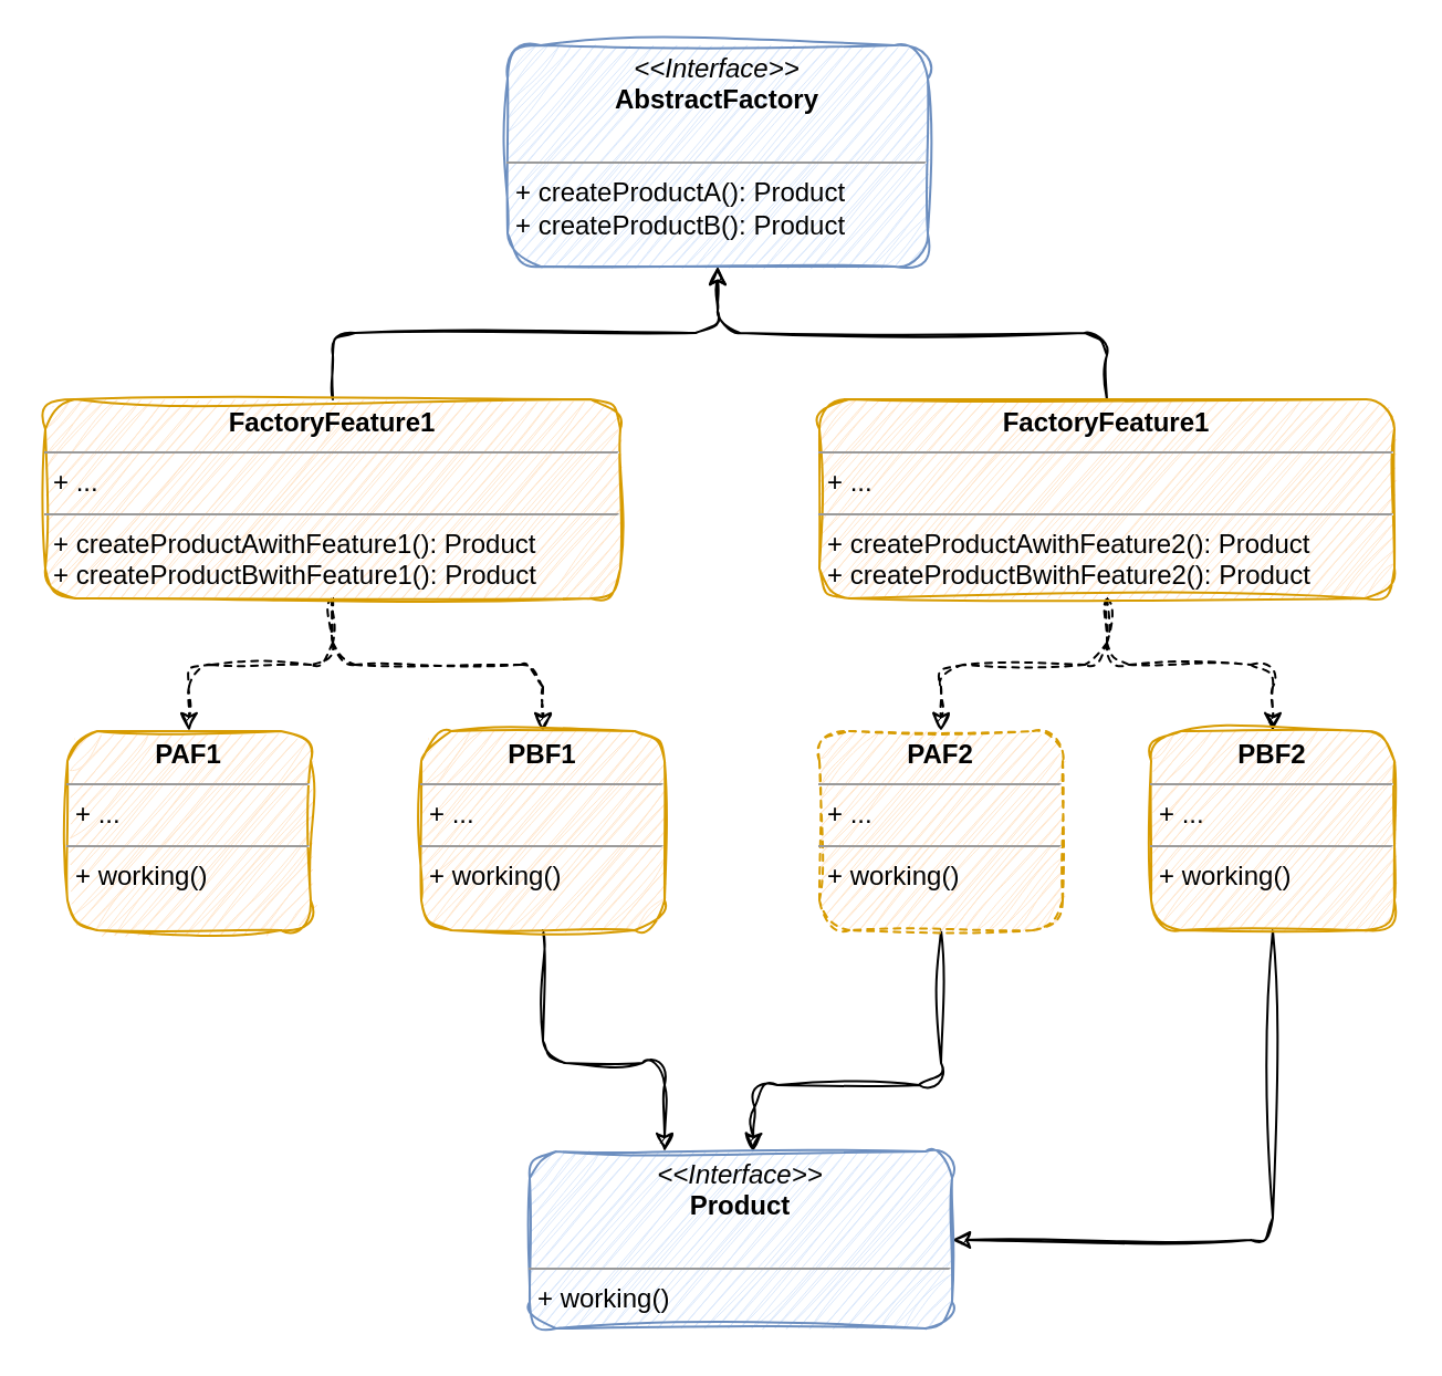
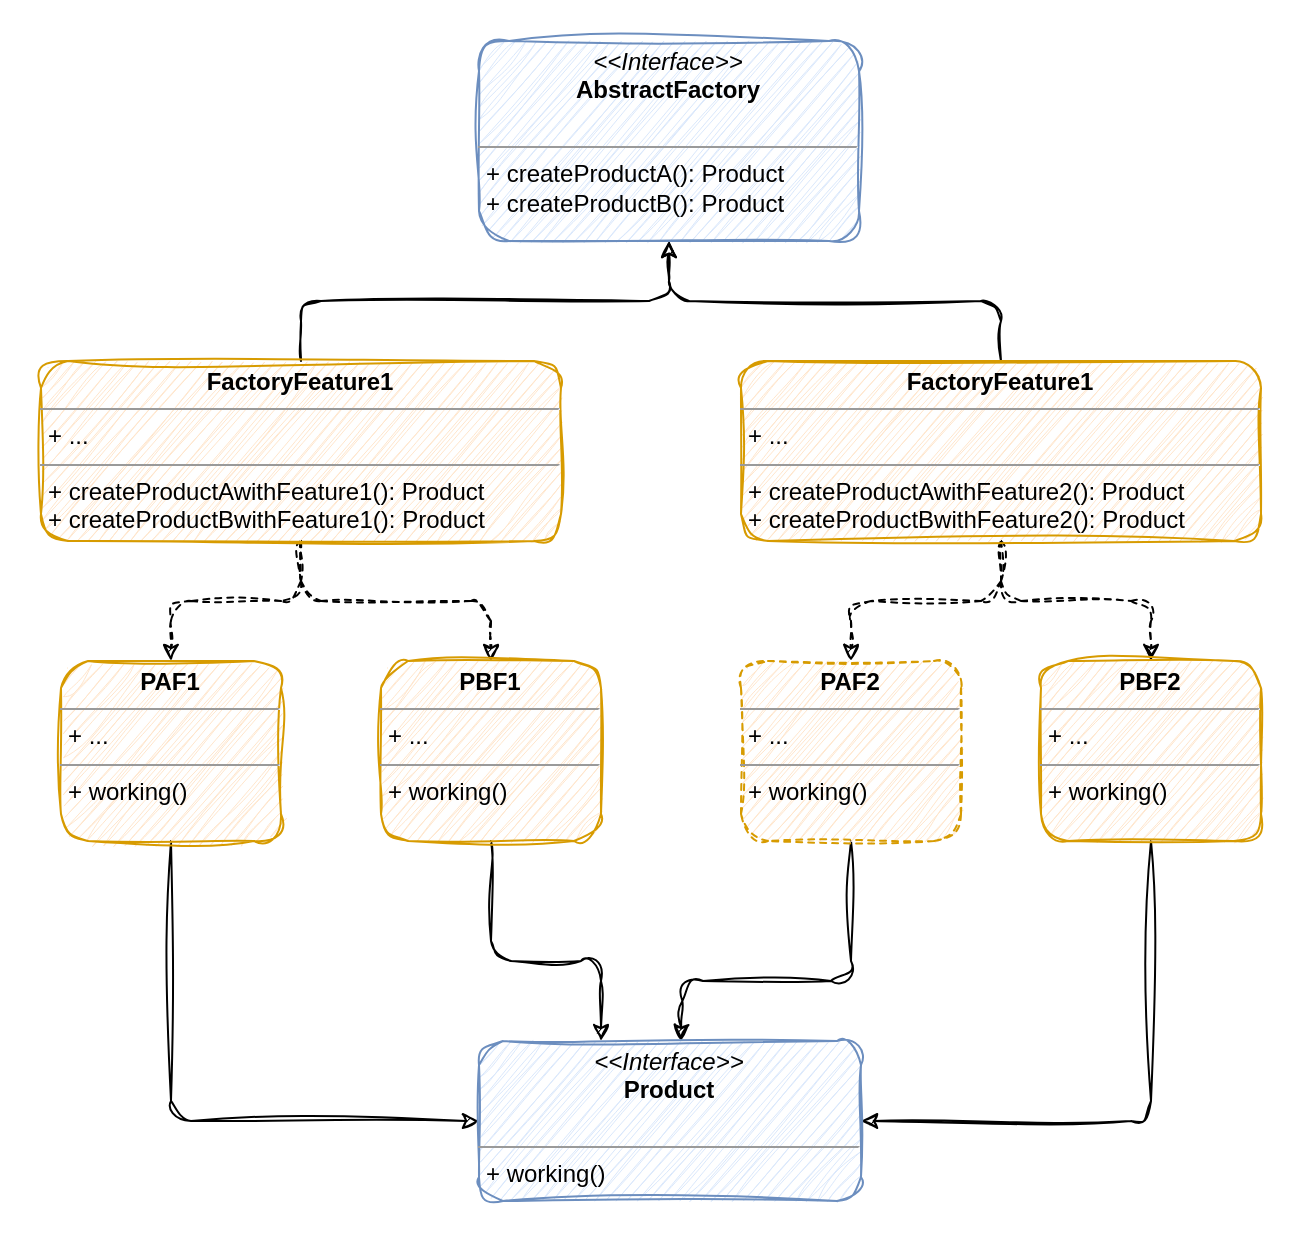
- <mxCell id="2" value="&lt;p style=&quot;margin:0px;margin-top:4px;text-align:center;&quot;&gt;&lt;i&gt;&amp;lt;&amp;lt;Interface&amp;gt;&amp;gt;&lt;/i&gt;&lt;br&gt;&lt;b&gt;AbstractFactory&lt;/b&gt;&lt;/p&gt;&lt;br&gt;&lt;hr size=&quot;1&quot;&gt;&lt;p style=&quot;margin:0px;margin-left:4px;&quot;&gt;+ createProductA(): Product&lt;/p&gt;&lt;p style=&quot;margin:0px;margin-left:4px;&quot;&gt;+ createProductB(): Product&lt;/p&gt;" style="verticalAlign=top;align=left;overflow=fill;fontSize=12;fontFamily=Helvetica;html=1;whiteSpace=wrap;fillColor=#dae8fc;strokeColor=#6c8ebf;rounded=1;sketch=1;curveFitting=1;jiggle=2;" vertex="1" parent="1"><mxGeometry x="229" y="20" width="190" height="100" as="geometry" /></mxCell>
+ <mxCell id="2" value="&lt;p style=&quot;margin:0px;margin-top:4px;text-align:center;&quot;&gt;&lt;i&gt;&amp;lt;&amp;lt;Interface&amp;gt;&amp;gt;&lt;/i&gt;&lt;br&gt;&lt;b&gt;AbstractFactory&lt;/b&gt;&lt;/p&gt;&lt;br&gt;&lt;hr size=&quot;1&quot;&gt;&lt;p style=&quot;margin:0px;margin-left:4px;&quot;&gt;+ createProductA(): Product&lt;/p&gt;&lt;p style=&quot;margin:0px;margin-left:4px;&quot;&gt;+ createProductB(): Product&lt;/p&gt;" style="verticalAlign=top;align=left;overflow=fill;fontSize=12;fontFamily=Helvetica;html=1;whiteSpace=wrap;fillColor=#dae8fc;strokeColor=#6c8ebf;rounded=1;sketch=1;curveFitting=1;jiggle=2;" vertex="1" parent="1"><mxGeometry x="239" y="20" width="190" height="100" as="geometry" /></mxCell>
+ <mxCell id="11" style="edgeStyle=orthogonalEdgeStyle;rounded=1;orthogonalLoop=1;jettySize=auto;html=1;exitX=0.5;exitY=1;exitDx=0;exitDy=0;entryX=0;entryY=0.5;entryDx=0;entryDy=0;sketch=1;curveFitting=1;jiggle=2;" edge="1" parent="1" source="12" target="19"><mxGeometry relative="1" as="geometry" /></mxCell>
